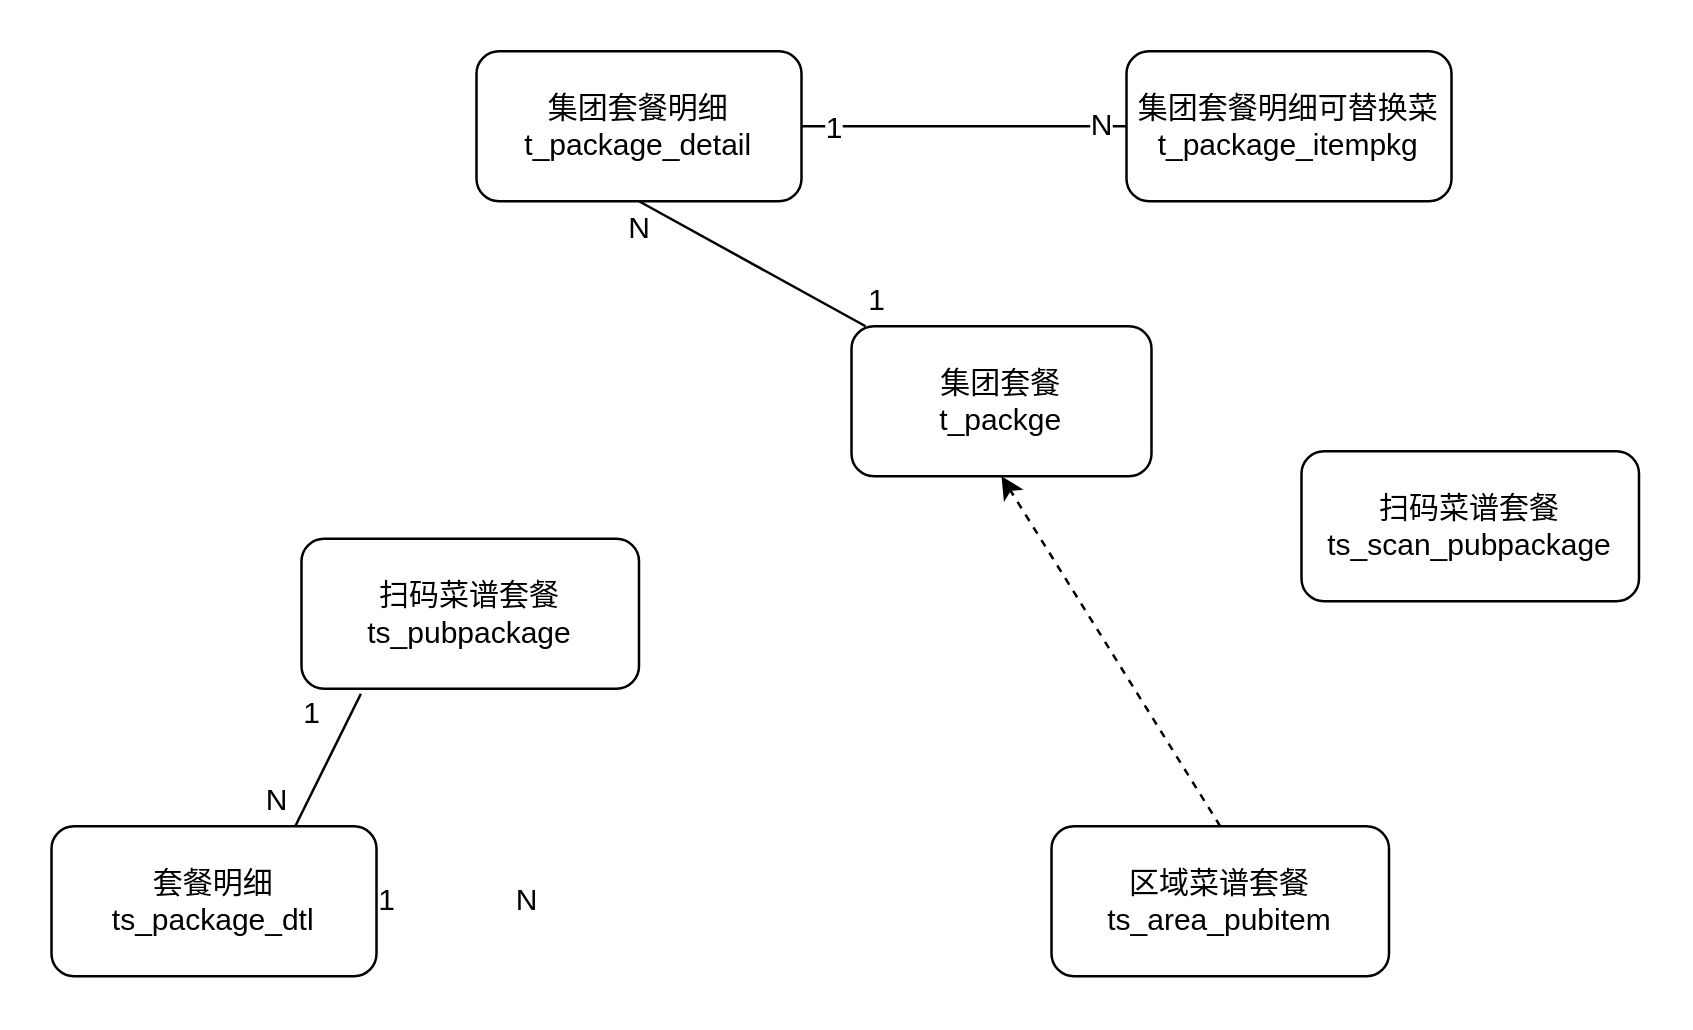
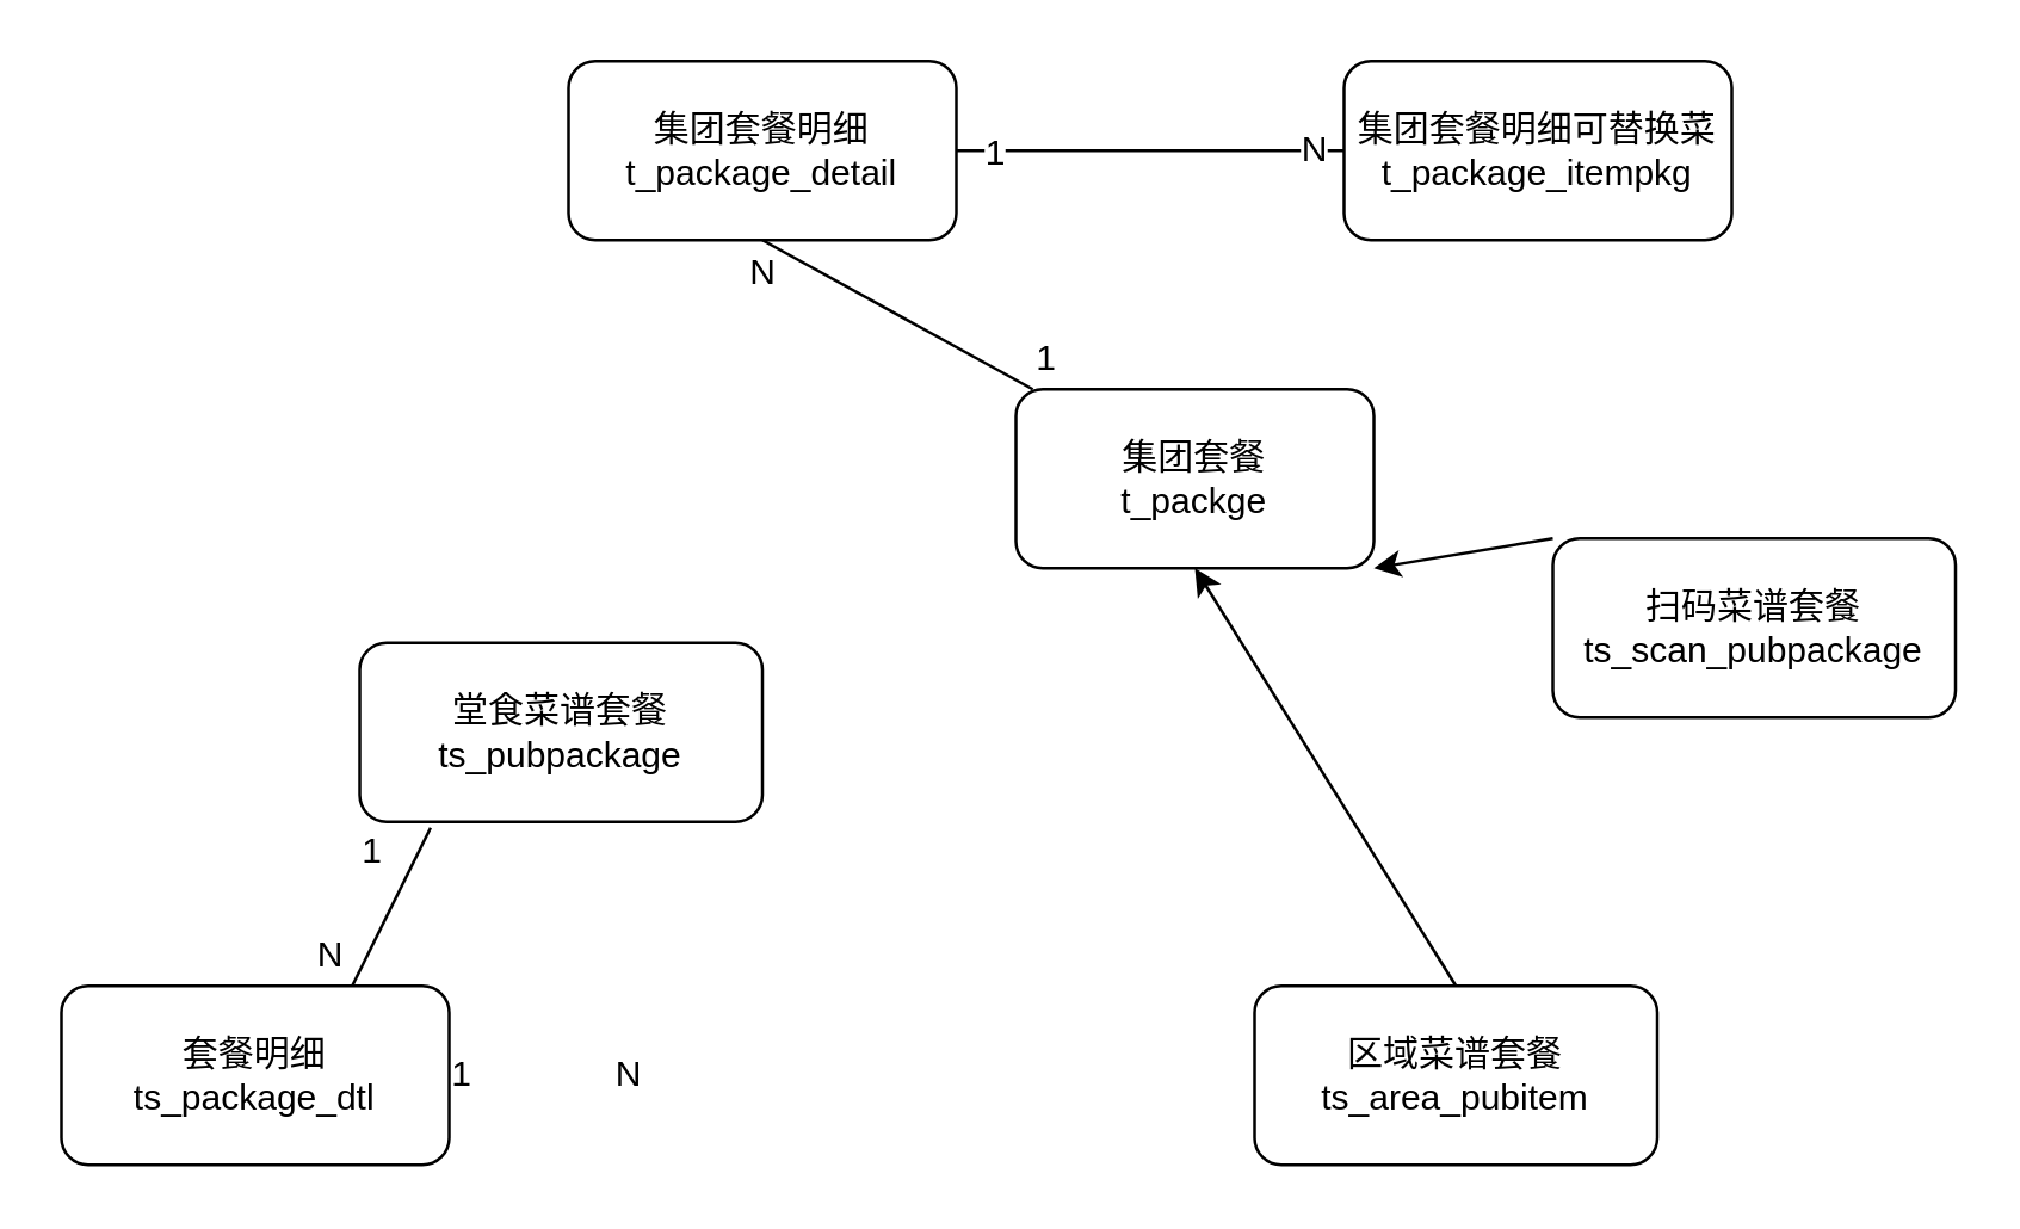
+ <mxCell id="21" value="" style="endArrow=classic;html=1;entryX=1;entryY=1;entryDx=0;entryDy=0;exitX=0;exitY=0;exitDx=0;exitDy=0;" edge="1" parent="1" source="9" target="11"><mxGeometry width="50" height="50" relative="1" as="geometry"><mxPoint x="360" y="210" as="sourcePoint" /><mxPoint x="410" y="160" as="targetPoint" /></mxGeometry></mxCell>
- <mxCell id="2" value="扫码菜谱套餐&lt;br&gt;ts_pubpackage" style="rounded=1;whiteSpace=wrap;html=1;" vertex="1" parent="1"><mxGeometry x="120" y="215" width="135" height="60" as="geometry" /></mxCell>
+ <mxCell id="2" value="堂食菜谱套餐&lt;br&gt;ts_pubpackage" style="rounded=1;whiteSpace=wrap;html=1;" vertex="1" parent="1"><mxGeometry x="120" y="215" width="135" height="60" as="geometry" /></mxCell>
- <mxCell id="20" value="" style="endArrow=classic;html=1;exitX=0.5;exitY=0;exitDx=0;exitDy=0;entryX=0.5;entryY=1;entryDx=0;entryDy=0;dashed=1;" edge="1" parent="1" source="10" target="11"><mxGeometry width="50" height="50" relative="1" as="geometry"><mxPoint x="360" y="210" as="sourcePoint" /><mxPoint x="410" y="160" as="targetPoint" /></mxGeometry></mxCell>
+ <mxCell id="20" value="" style="endArrow=classic;html=1;exitX=0.5;exitY=0;exitDx=0;exitDy=0;entryX=0.5;entryY=1;entryDx=0;entryDy=0;" edge="1" parent="1" source="10" target="11"><mxGeometry width="50" height="50" relative="1" as="geometry"><mxPoint x="360" y="210" as="sourcePoint" /><mxPoint x="410" y="160" as="targetPoint" /></mxGeometry></mxCell>
